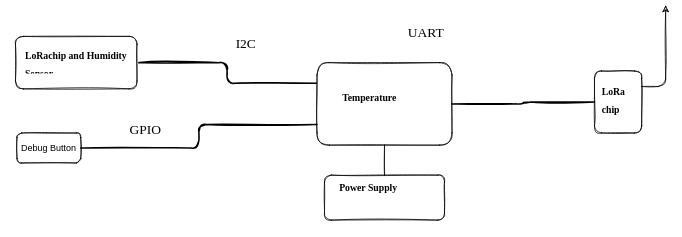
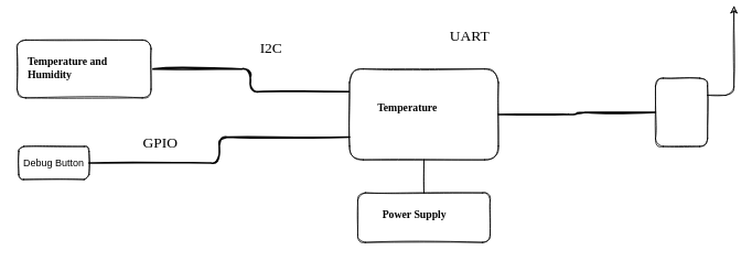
- <mxCell id="11" value="&lt;h1 style=&quot;font-size: 13px&quot;&gt;LoRachip and Humidity&lt;/h1&gt;&lt;h1 style=&quot;font-size: 13px&quot;&gt;Sensor&lt;/h1&gt;" style="text;html=1;strokeColor=none;fillColor=none;spacing=5;spacingTop=-20;whiteSpace=wrap;overflow=hidden;rounded=1;fontFamily=Comic Sans MS;sketch=1;" parent="9" vertex="1"><mxGeometry x="7.5" y="20" width="147" height="30" as="geometry" /></mxCell>
+ <mxCell id="11" value="&lt;h1 style=&quot;font-size: 13px&quot;&gt;Temperature and Humidity&lt;/h1&gt;&lt;h1 style=&quot;font-size: 13px&quot;&gt;Sensor&lt;/h1&gt;" style="text;html=1;strokeColor=none;fillColor=none;spacing=5;spacingTop=-20;whiteSpace=wrap;overflow=hidden;rounded=1;fontFamily=Comic Sans MS;sketch=1;" parent="9" vertex="1"><mxGeometry x="7.5" y="20" width="147" height="30" as="geometry" /></mxCell>
- <mxCell id="7" value="&lt;h1 style=&quot;font-size: 13px&quot;&gt;LoRa&lt;/h1&gt;&lt;h1 style=&quot;font-size: 13px&quot;&gt;chip&lt;/h1&gt;" style="text;html=1;strokeColor=none;fillColor=none;spacing=5;spacingTop=-20;whiteSpace=wrap;overflow=hidden;rounded=1;fontFamily=Comic Sans MS;sketch=1;" parent="5" vertex="1"><mxGeometry x="4.86" y="22.32" width="60" height="40.38" as="geometry" /></mxCell>
- <mxCell id="20" value="&lt;h1 style=&quot;font-size: 13px&quot;&gt;Power Supply&amp;nbsp;&lt;/h1&gt;" style="text;html=1;strokeColor=none;fillColor=none;spacing=5;spacingTop=-20;whiteSpace=wrap;overflow=hidden;rounded=1;fontFamily=Comic Sans MS;sketch=1;" parent="18" vertex="1"><mxGeometry x="15.25" y="10" width="110" height="30" as="geometry" /></mxCell>
+ <mxCell id="20" value="&lt;h1 style=&quot;font-size: 13px&quot;&gt;Power Supply&amp;nbsp;&lt;/h1&gt;" style="text;html=1;strokeColor=none;fillColor=none;spacing=5;spacingTop=-20;whiteSpace=wrap;overflow=hidden;rounded=1;fontFamily=Comic Sans MS;sketch=1;" parent="18" vertex="1"><mxGeometry x="25.25" y="20" width="110" height="30" as="geometry" /></mxCell>
